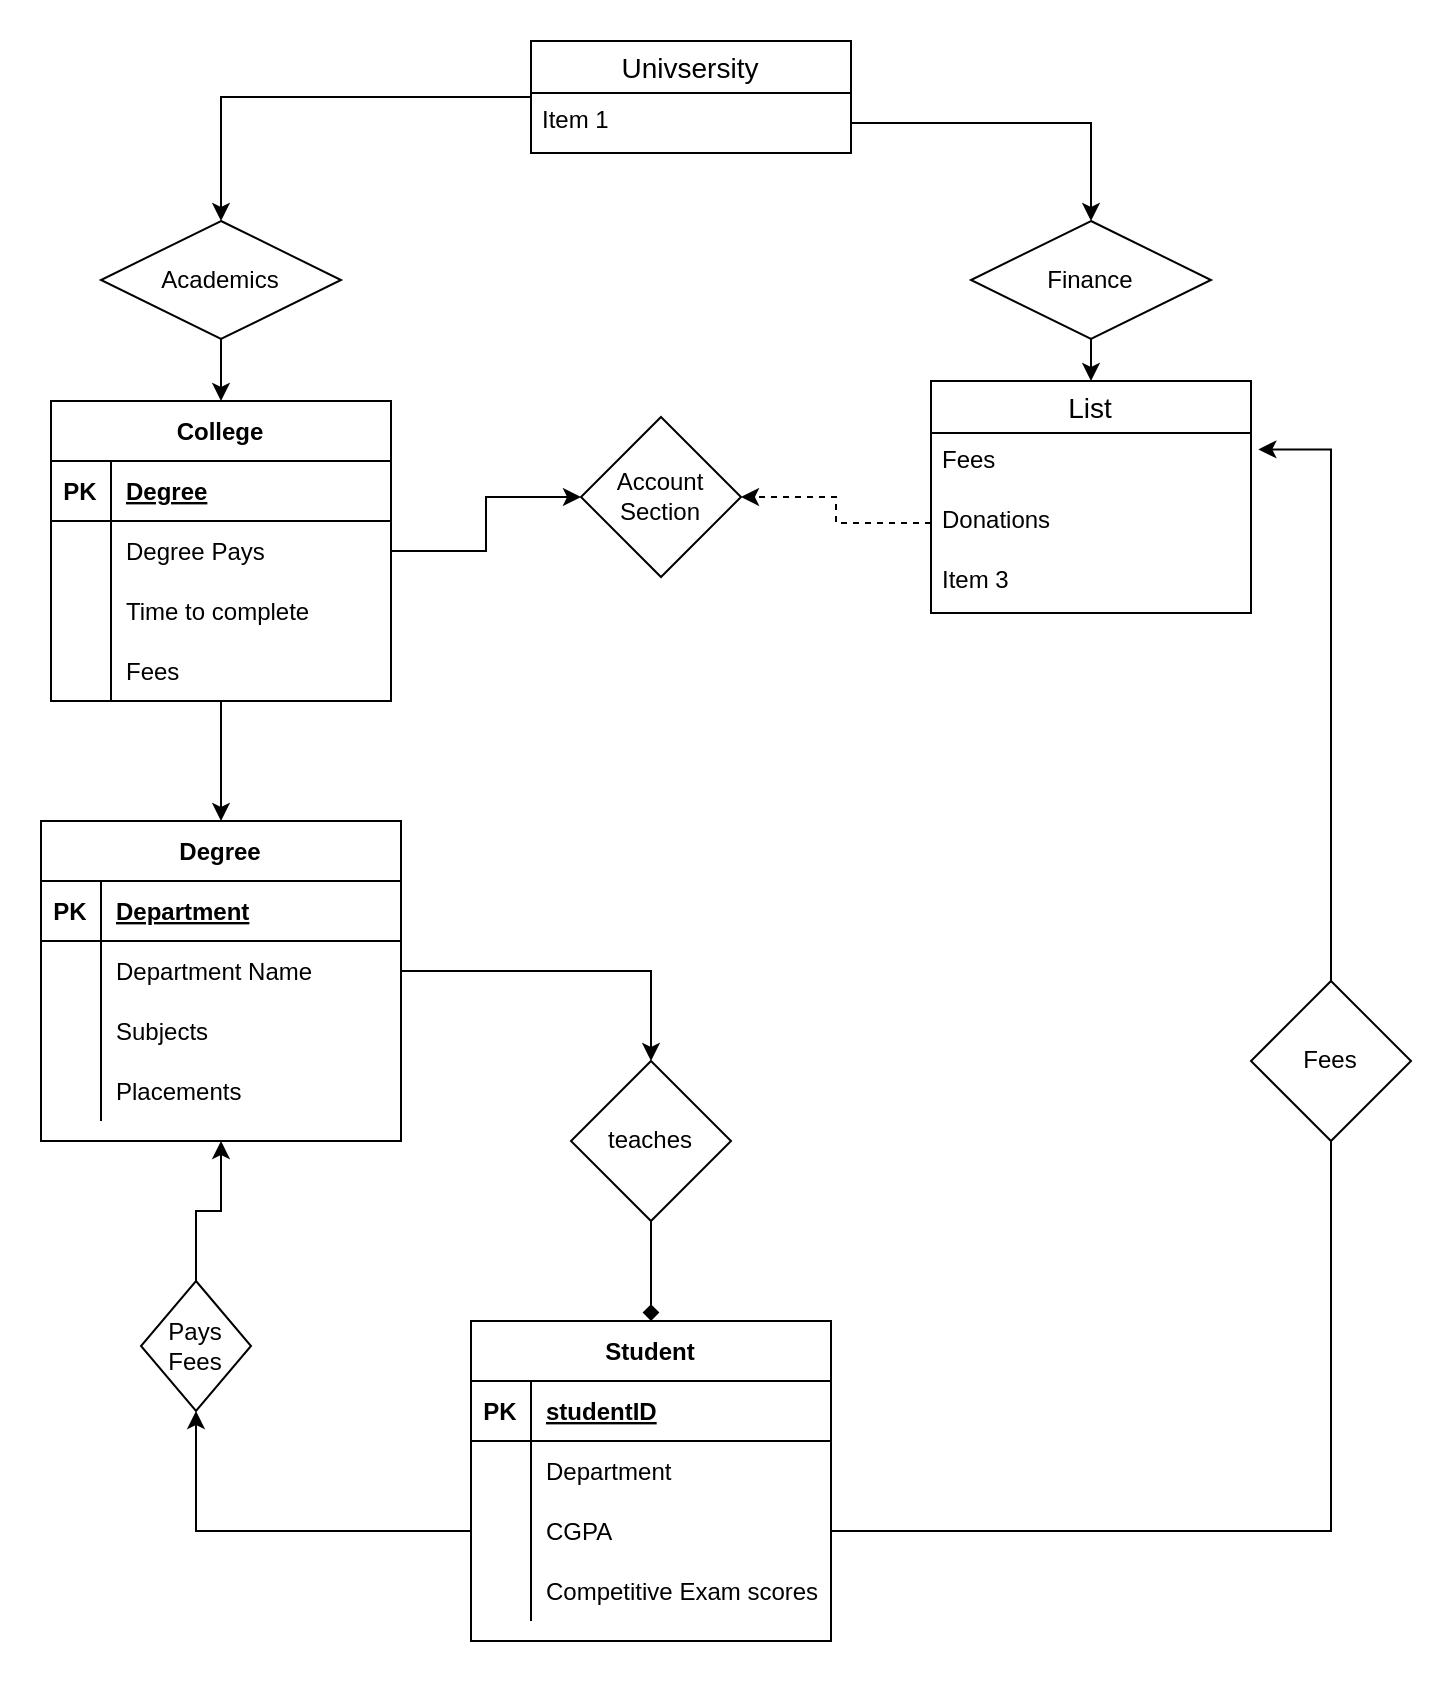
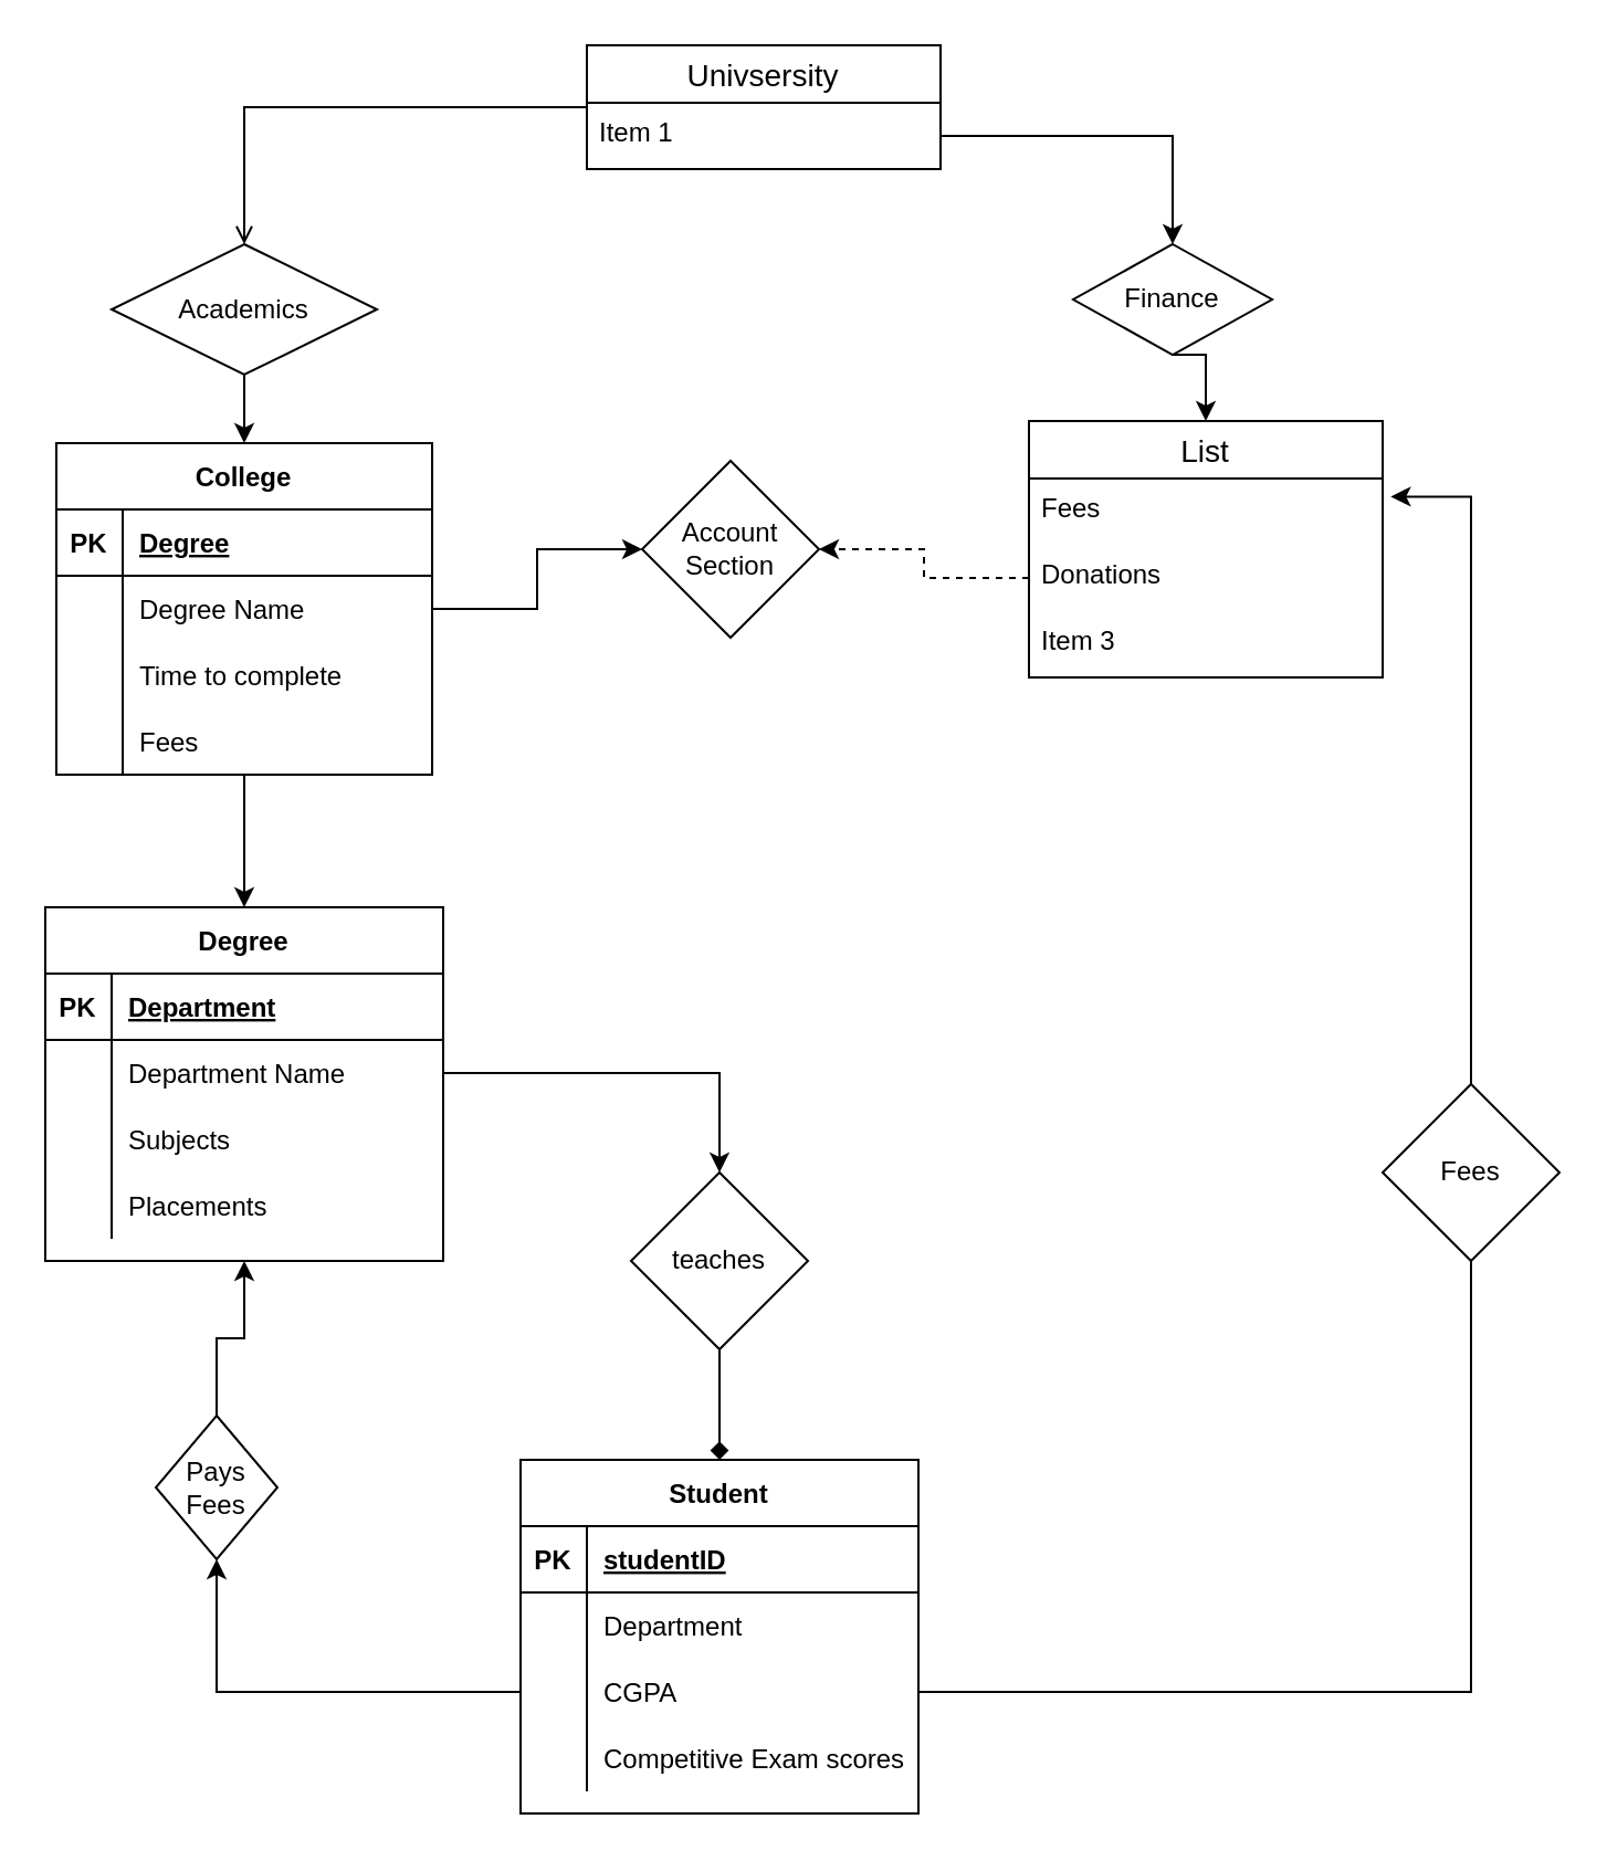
- <mxCell id="2" style="edgeStyle=orthogonalEdgeStyle;rounded=0;orthogonalLoop=1;jettySize=auto;html=1;entryX=0.5;entryY=0;entryDx=0;entryDy=0;" edge="1" parent="1" source="3" target="33"><mxGeometry relative="1" as="geometry" /></mxCell>
+ <mxCell id="2" style="edgeStyle=orthogonalEdgeStyle;rounded=0;orthogonalLoop=1;jettySize=auto;html=1;entryX=0.5;entryY=0;entryDx=0;entryDy=0;endArrow=open;" edge="1" parent="1" source="3" target="33"><mxGeometry relative="1" as="geometry" /></mxCell>
- <mxCell id="35" value="Finance" style="rhombus;whiteSpace=wrap;html=1;" vertex="1" parent="1"><mxGeometry x="485" y="110" width="120" height="59" as="geometry" /></mxCell>
+ <mxCell id="35" value="Finance" style="rhombus;whiteSpace=wrap;html=1;" vertex="1" parent="1"><mxGeometry x="485" y="110" width="90" height="50" as="geometry" /></mxCell>
- <mxCell id="12" value="Degree Pays" style="shape=partialRectangle;connectable=0;fillColor=none;top=0;left=0;bottom=0;right=0;align=left;spacingLeft=6;overflow=hidden;" vertex="1" parent="10"><mxGeometry x="30" width="140" height="30" as="geometry"><mxRectangle width="140" height="30" as="alternateBounds" /></mxGeometry></mxCell>
+ <mxCell id="12" value="Degree Name" style="shape=partialRectangle;connectable=0;fillColor=none;top=0;left=0;bottom=0;right=0;align=left;spacingLeft=6;overflow=hidden;" vertex="1" parent="10"><mxGeometry x="30" width="140" height="30" as="geometry"><mxRectangle width="140" height="30" as="alternateBounds" /></mxGeometry></mxCell>
